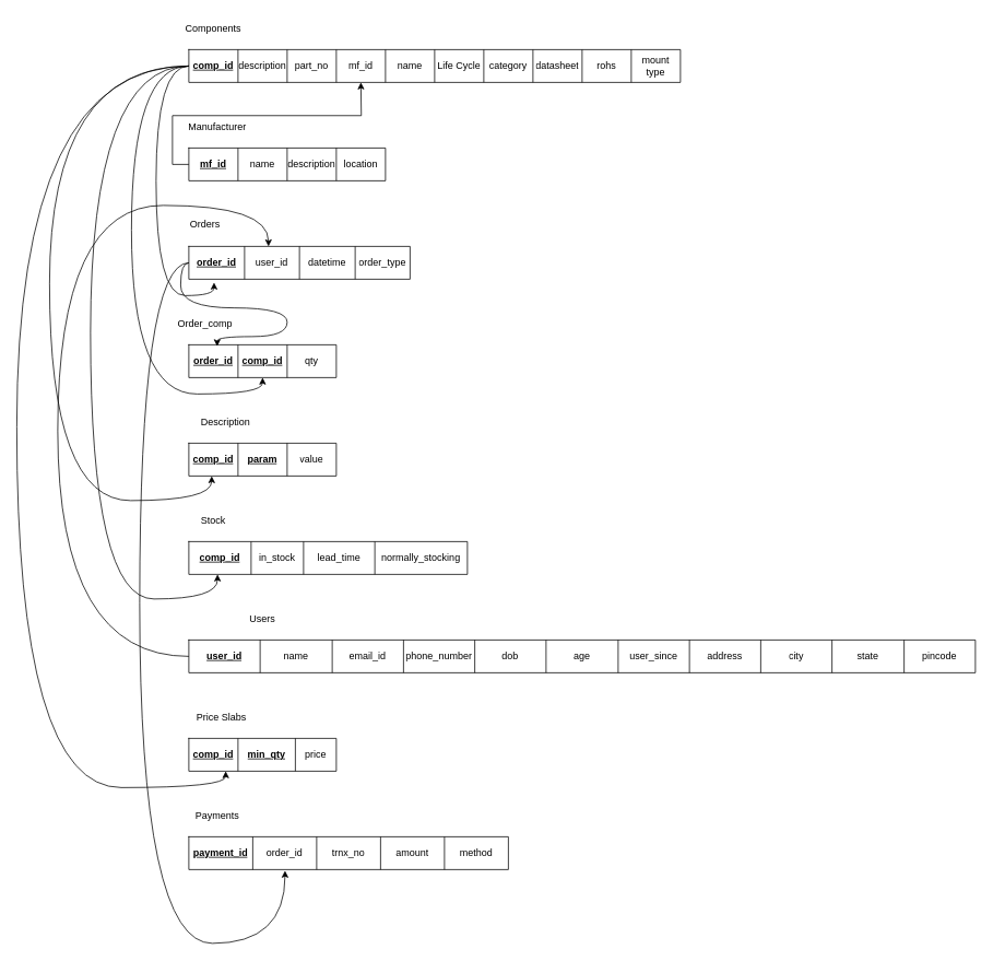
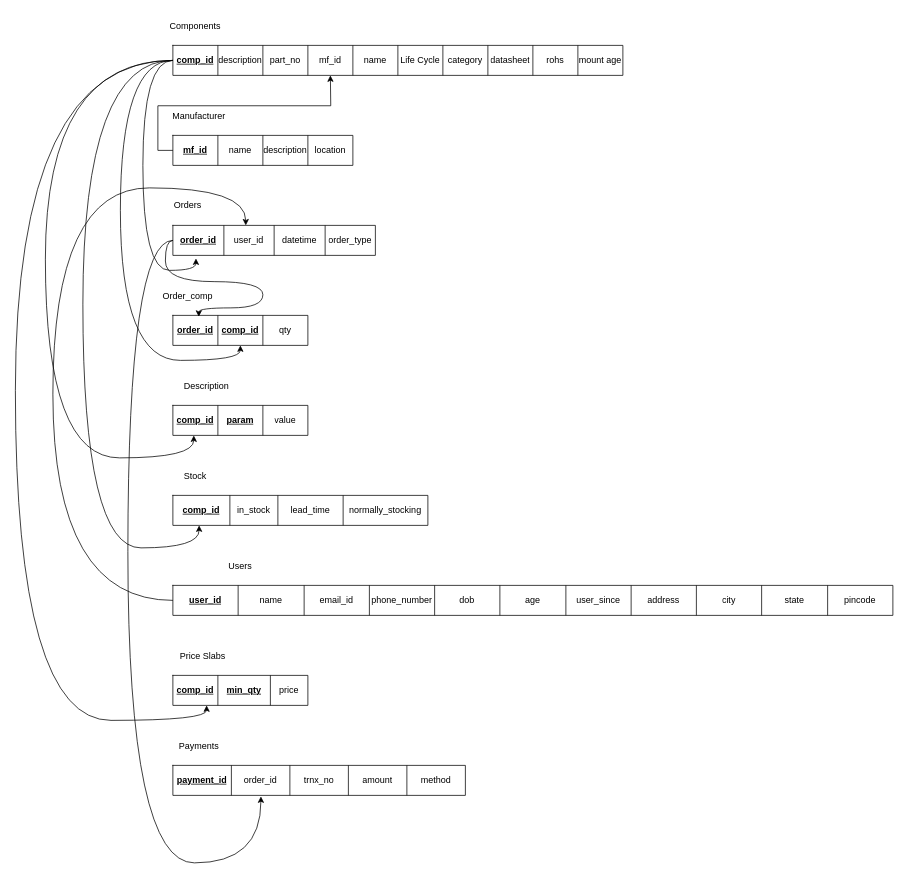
- <mxCell id="13" value="mount type" style="shape=partialRectangle;html=1;whiteSpace=wrap;connectable=0;strokeColor=inherit;overflow=hidden;fillColor=none;top=0;left=0;bottom=0;right=0;pointerEvents=1;" parent="3" vertex="1"><mxGeometry x="540" width="60" height="40" as="geometry"><mxRectangle width="60" height="40" as="alternateBounds" /></mxGeometry></mxCell>
+ <mxCell id="13" value="mount age" style="shape=partialRectangle;html=1;whiteSpace=wrap;connectable=0;strokeColor=inherit;overflow=hidden;fillColor=none;top=0;left=0;bottom=0;right=0;pointerEvents=1;" parent="3" vertex="1"><mxGeometry x="540" width="60" height="40" as="geometry"><mxRectangle width="60" height="40" as="alternateBounds" /></mxGeometry></mxCell>
